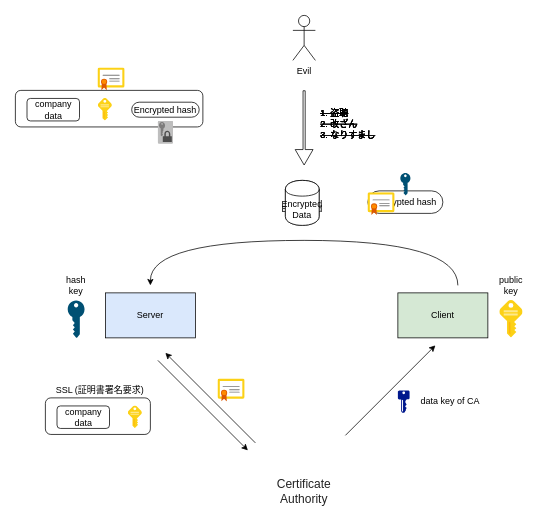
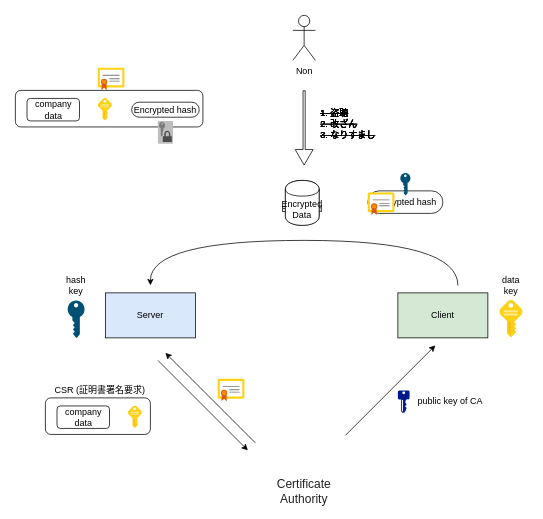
- <mxCell id="4" value="Evil" style="shape=umlActor;verticalLabelPosition=bottom;labelBackgroundColor=#ffffff;verticalAlign=top;html=1;outlineConnect=0;" parent="1" vertex="1"><mxGeometry x="390" y="20" width="30" height="60" as="geometry" /></mxCell>
+ <mxCell id="4" value="Non" style="shape=umlActor;verticalLabelPosition=bottom;labelBackgroundColor=#ffffff;verticalAlign=top;html=1;outlineConnect=0;" parent="1" vertex="1"><mxGeometry x="390" y="20" width="30" height="60" as="geometry" /></mxCell>
- <mxCell id="15" value="public key" style="text;html=1;strokeColor=none;fillColor=none;align=center;verticalAlign=middle;whiteSpace=wrap;rounded=0;" parent="10" vertex="1"><mxGeometry x="661.25" y="370" width="40" height="20" as="geometry" /></mxCell>
+ <mxCell id="15" value="data key" style="text;html=1;strokeColor=none;fillColor=none;align=center;verticalAlign=middle;whiteSpace=wrap;rounded=0;" parent="10" vertex="1"><mxGeometry x="661.25" y="370" width="40" height="20" as="geometry" /></mxCell>
- <mxCell id="32" value="SSL (証明書署名要求)" style="text;html=1;strokeColor=none;fillColor=none;align=center;verticalAlign=middle;whiteSpace=wrap;rounded=0;" parent="22" vertex="1"><mxGeometry x="58" y="510" width="150" height="20" as="geometry" /></mxCell>
+ <mxCell id="32" value="CSR (証明書署名要求)" style="text;html=1;strokeColor=none;fillColor=none;align=center;verticalAlign=middle;whiteSpace=wrap;rounded=0;" parent="22" vertex="1"><mxGeometry x="58" y="510" width="150" height="20" as="geometry" /></mxCell>
- <mxCell id="52" value="data key of CA" style="text;html=1;strokeColor=none;fillColor=none;align=center;verticalAlign=middle;whiteSpace=wrap;rounded=0;" vertex="1" parent="44"><mxGeometry x="550" y="525" width="100" height="20" as="geometry" /></mxCell>
+ <mxCell id="52" value="public key of CA" style="text;html=1;strokeColor=none;fillColor=none;align=center;verticalAlign=middle;whiteSpace=wrap;rounded=0;" vertex="1" parent="44"><mxGeometry x="550" y="525" width="100" height="20" as="geometry" /></mxCell>
